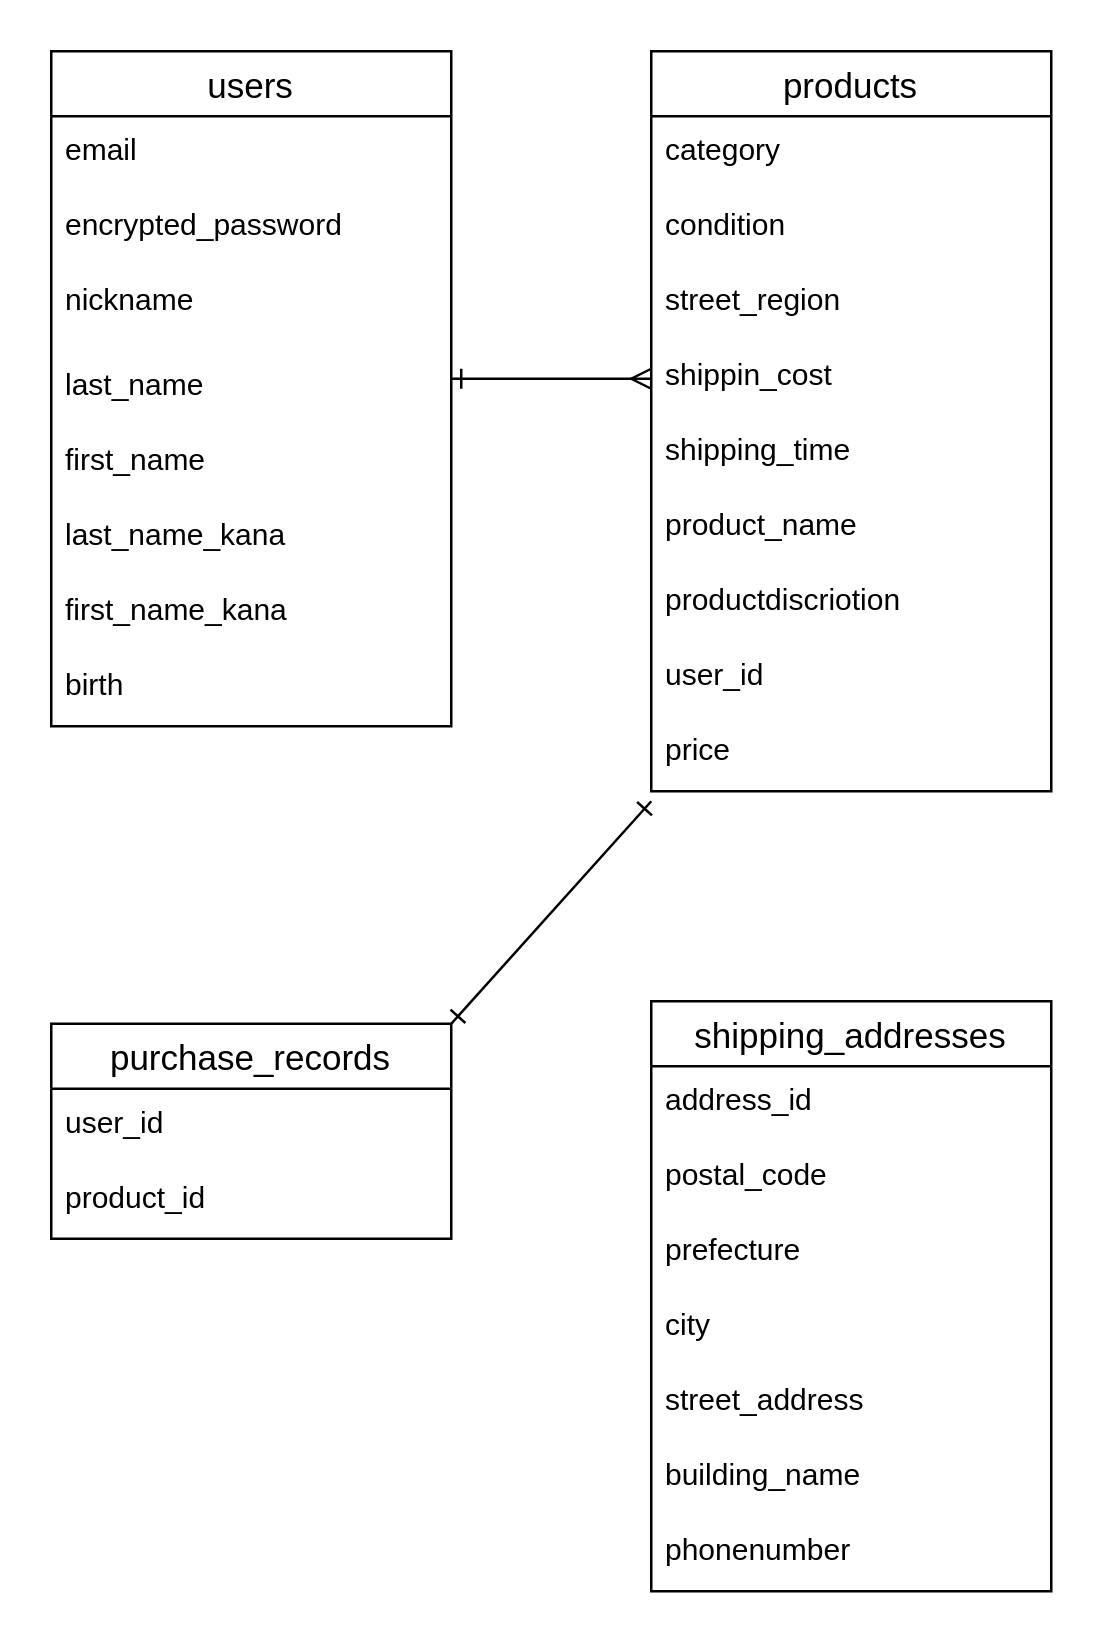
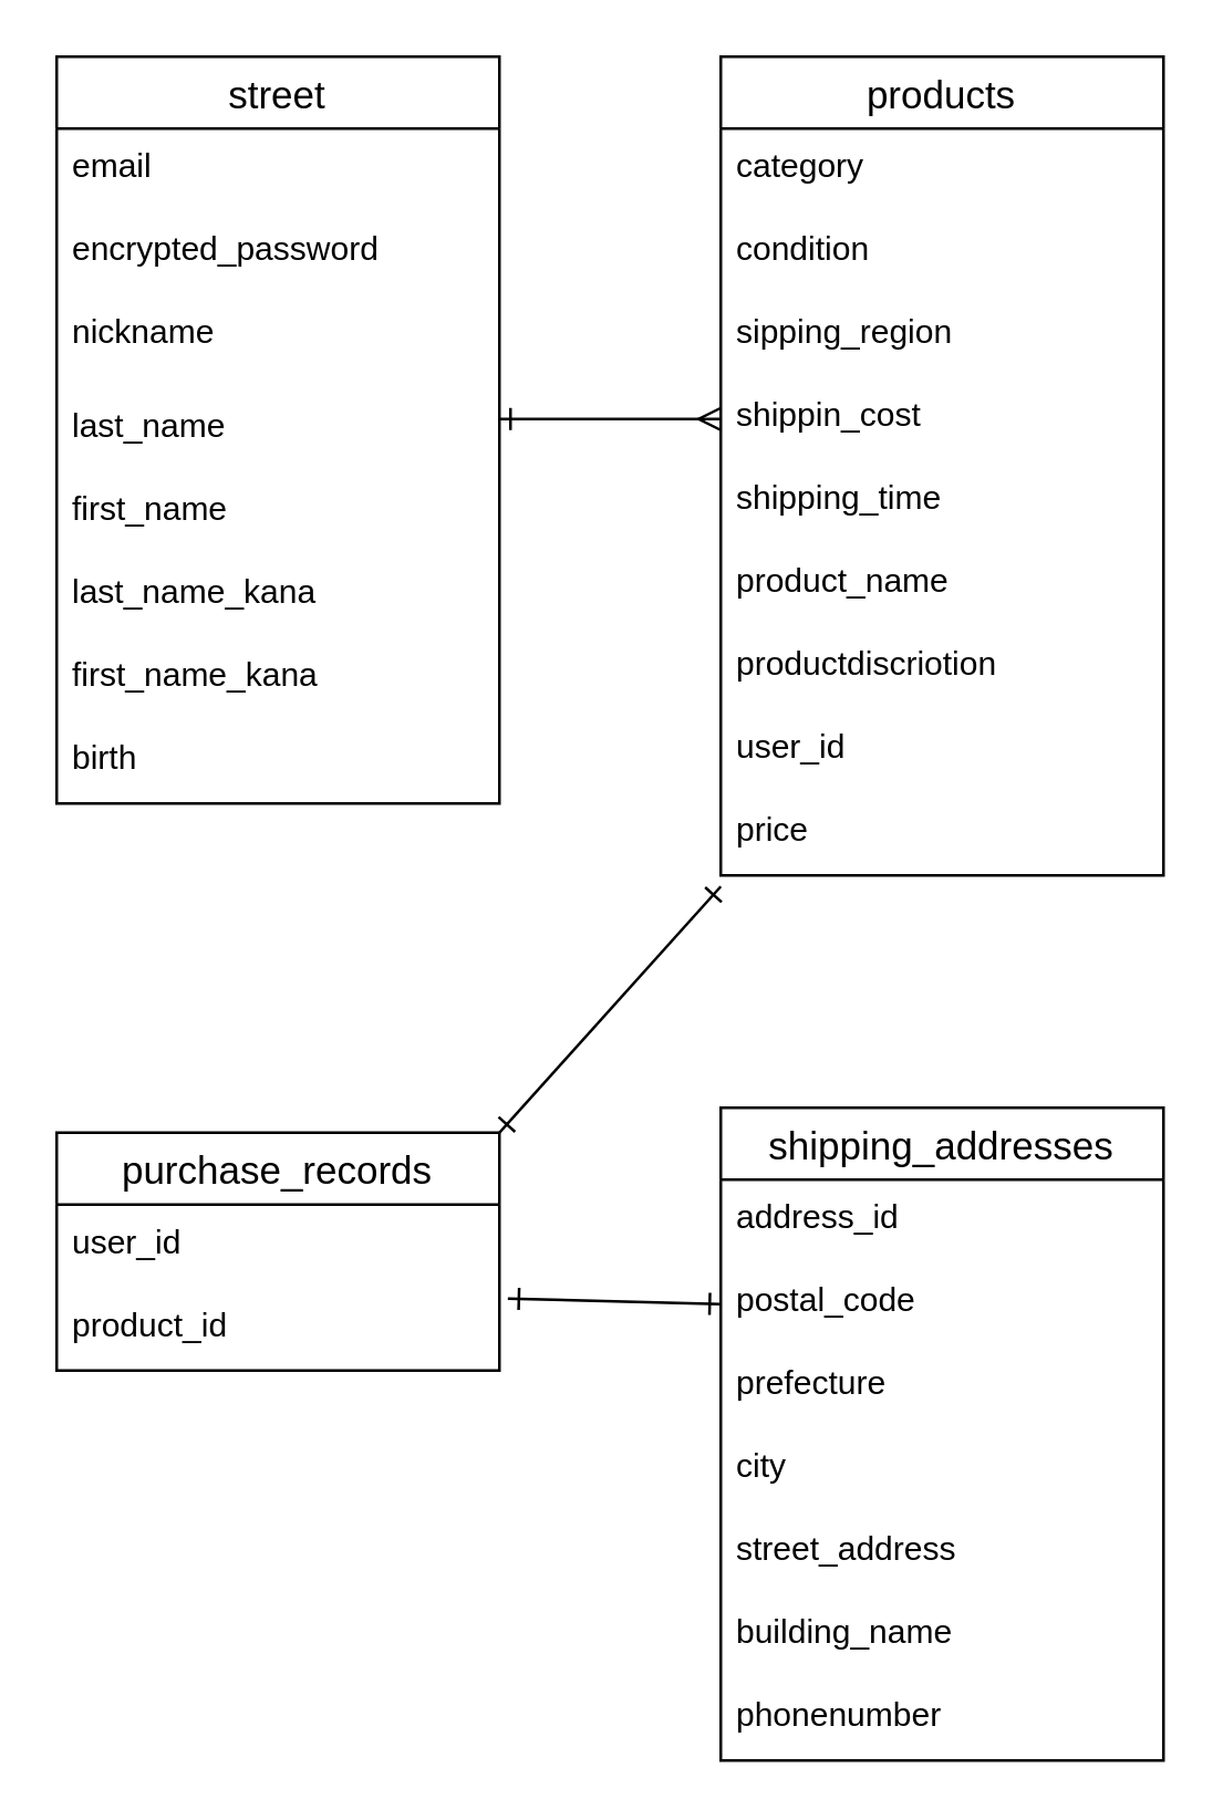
- <mxCell id="2" value="users" style="swimlane;fontStyle=0;childLayout=stackLayout;horizontal=1;startSize=26;horizontalStack=0;resizeParent=1;resizeParentMax=0;resizeLast=0;collapsible=1;marginBottom=0;align=center;fontSize=14;" vertex="1" parent="1"><mxGeometry x="20" y="20" width="160" height="270" as="geometry" /></mxCell>
+ <mxCell id="2" value="street" style="swimlane;fontStyle=0;childLayout=stackLayout;horizontal=1;startSize=26;horizontalStack=0;resizeParent=1;resizeParentMax=0;resizeLast=0;collapsible=1;marginBottom=0;align=center;fontSize=14;" vertex="1" parent="1"><mxGeometry x="20" y="20" width="160" height="270" as="geometry" /></mxCell>
- <mxCell id="14" value="street_region" style="text;strokeColor=none;fillColor=none;spacingLeft=4;spacingRight=4;overflow=hidden;rotatable=0;points=[[0,0.5],[1,0.5]];portConstraint=eastwest;fontSize=12;" vertex="1" parent="11"><mxGeometry y="86" width="160" height="30" as="geometry" /></mxCell>
+ <mxCell id="14" value="sipping_region" style="text;strokeColor=none;fillColor=none;spacingLeft=4;spacingRight=4;overflow=hidden;rotatable=0;points=[[0,0.5],[1,0.5]];portConstraint=eastwest;fontSize=12;" vertex="1" parent="11"><mxGeometry y="86" width="160" height="30" as="geometry" /></mxCell>
+ <mxCell id="34" style="edgeStyle=none;html=1;exitX=1.019;exitY=0.133;exitDx=0;exitDy=0;entryX=0;entryY=0.5;entryDx=0;entryDy=0;startArrow=ERone;startFill=0;endArrow=ERone;endFill=0;exitPerimeter=0;" edge="1" parent="1" source="24" target="27"><mxGeometry relative="1" as="geometry" /></mxCell>
